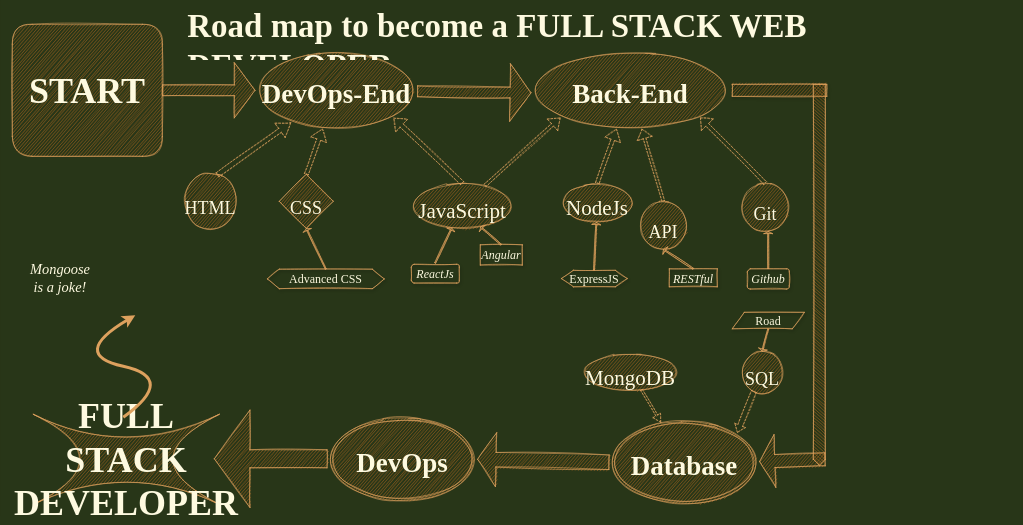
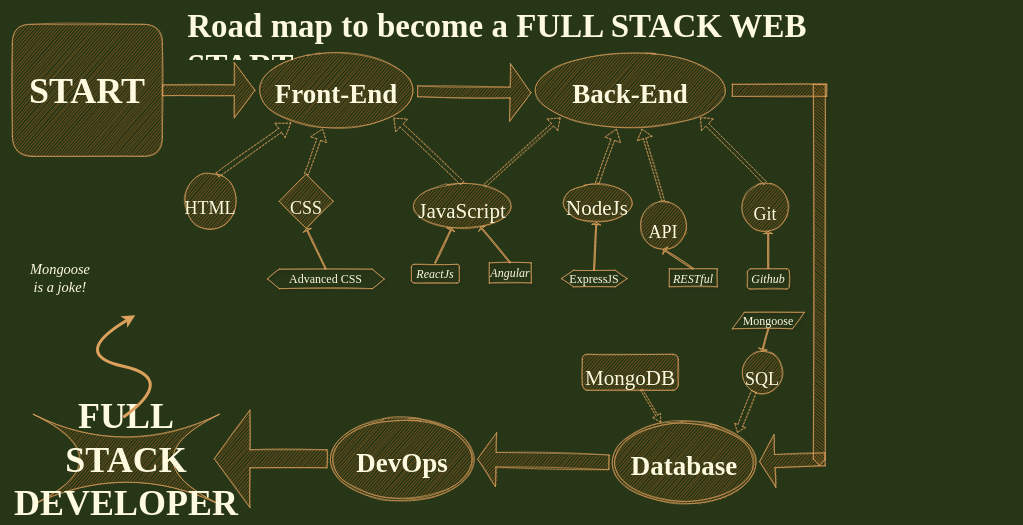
- <mxCell id="29" value="&lt;font face=&quot;Londrina Sketch&quot; data-font-src=&quot;https://fonts.googleapis.com/css?family=Londrina+Sketch&quot; style=&quot;font-size: 55px;&quot;&gt;&lt;b style=&quot;font-size: 55px;&quot;&gt;Road map to become a&amp;nbsp;&lt;span style=&quot;text-align: center; font-size: 55px;&quot;&gt;&lt;font style=&quot;font-size: 55px;&quot;&gt;FULL STACK WEB DEVELOPER&lt;/font&gt;&lt;/span&gt;&lt;/b&gt;&lt;/font&gt;" style="text;html=1;strokeColor=none;fillColor=none;spacing=5;spacingTop=-20;whiteSpace=wrap;overflow=hidden;rounded=0;sketch=0;fontColor=#FEFAE0;fontSize=55;" parent="1" vertex="1"><mxGeometry x="307.48" y="20" width="1070" height="80" as="geometry" /></mxCell>
+ <mxCell id="29" value="&lt;font face=&quot;Londrina Sketch&quot; data-font-src=&quot;https://fonts.googleapis.com/css?family=Londrina+Sketch&quot; style=&quot;font-size: 55px;&quot;&gt;&lt;b style=&quot;font-size: 55px;&quot;&gt;Road map to become a&amp;nbsp;&lt;span style=&quot;text-align: center; font-size: 55px;&quot;&gt;&lt;font style=&quot;font-size: 55px;&quot;&gt;FULL STACK WEB START&lt;/font&gt;&lt;/span&gt;&lt;/b&gt;&lt;/font&gt;" style="text;html=1;strokeColor=none;fillColor=none;spacing=5;spacingTop=-20;whiteSpace=wrap;overflow=hidden;rounded=0;sketch=0;fontColor=#FEFAE0;fontSize=55;" parent="1" vertex="1"><mxGeometry x="307.48" y="20" width="1070" height="80" as="geometry" /></mxCell>
- <mxCell id="5" value="&lt;font style=&quot;font-size: 45px&quot;&gt;DevOps-End&lt;/font&gt;" style="ellipse;whiteSpace=wrap;html=1;sketch=1;fontFamily=Cabin Sketch;fontSource=https%3A%2F%2Ffonts.googleapis.com%2Fcss%3Ffamily%3DCabin%2BSketch;fontSize=60;fontStyle=1;fillColor=#BC6C25;strokeColor=#DDA15E;fontColor=#FEFAE0;" parent="1" vertex="1"><mxGeometry x="425" y="85" width="270" height="130" as="geometry" /></mxCell>
+ <mxCell id="5" value="&lt;font style=&quot;font-size: 45px&quot;&gt;Front-End&lt;/font&gt;" style="ellipse;whiteSpace=wrap;html=1;sketch=1;fontFamily=Cabin Sketch;fontSource=https%3A%2F%2Ffonts.googleapis.com%2Fcss%3Ffamily%3DCabin%2BSketch;fontSize=60;fontStyle=1;fillColor=#BC6C25;strokeColor=#DDA15E;fontColor=#FEFAE0;" parent="1" vertex="1"><mxGeometry x="425" y="85" width="270" height="130" as="geometry" /></mxCell>
- <mxCell id="23" value="&lt;font style=&quot;font-size: 20px;&quot;&gt;&lt;i style=&quot;font-size: 20px;&quot;&gt;Angular&lt;/i&gt;&lt;/font&gt;" style="rounded=0;whiteSpace=wrap;html=1;shadow=1;sketch=1;fontFamily=Cabin Sketch;fontSource=https%3A%2F%2Ffonts.googleapis.com%2Fcss%3Ffamily%3DCabin%2BSketch;fontSize=20;fillColor=none;strokeColor=#DDA15E;fontColor=#FEFAE0;" parent="1" vertex="1"><mxGeometry x="800" y="407.5" width="70" height="33.75" as="geometry" /></mxCell>
+ <mxCell id="23" value="&lt;font style=&quot;font-size: 20px;&quot;&gt;&lt;i style=&quot;font-size: 20px;&quot;&gt;Angular&lt;/i&gt;&lt;/font&gt;" style="rounded=0;whiteSpace=wrap;html=1;shadow=1;sketch=1;fontFamily=Cabin Sketch;fontSource=https%3A%2F%2Ffonts.googleapis.com%2Fcss%3Ffamily%3DCabin%2BSketch;fontSize=20;fillColor=none;strokeColor=#DDA15E;fontColor=#FEFAE0;" parent="1" vertex="1"><mxGeometry x="815" y="437.5" width="70" height="33.75" as="geometry" /></mxCell>
- <mxCell id="28" value="&lt;font style=&quot;font-size: 20px;&quot;&gt;Road&lt;/font&gt;" style="shape=parallelogram;perimeter=parallelogramPerimeter;whiteSpace=wrap;html=1;fixedSize=1;shadow=1;sketch=1;fillColor=none;fontFamily=Cabin Sketch;fontSource=https%3A%2F%2Ffonts.googleapis.com%2Fcss%3Ffamily%3DCabin%2BSketch;fontSize=20;strokeColor=#DDA15E;fontColor=#FEFAE0;" parent="1" vertex="1"><mxGeometry x="1220.01" y="520" width="120" height="27.5" as="geometry" /></mxCell>
+ <mxCell id="28" value="&lt;font style=&quot;font-size: 20px;&quot;&gt;Mongoose&lt;/font&gt;" style="shape=parallelogram;perimeter=parallelogramPerimeter;whiteSpace=wrap;html=1;fixedSize=1;shadow=1;sketch=1;fillColor=none;fontFamily=Cabin Sketch;fontSource=https%3A%2F%2Ffonts.googleapis.com%2Fcss%3Ffamily%3DCabin%2BSketch;fontSize=20;strokeColor=#DDA15E;fontColor=#FEFAE0;" parent="1" vertex="1"><mxGeometry x="1220.01" y="520" width="120" height="27.5" as="geometry" /></mxCell>
- <mxCell id="22" value="&lt;font style=&quot;font-size: 35px&quot;&gt;MongoDB&lt;/font&gt;" style="ellipse;whiteSpace=wrap;html=1;sketch=1;fontFamily=Cabin Sketch;fontSource=https%3A%2F%2Ffonts.googleapis.com%2Fcss%3Ffamily%3DCabin%2BSketch;fontSize=60;fillColor=#BC6C25;strokeColor=#DDA15E;fontColor=#FEFAE0;" parent="1" vertex="1"><mxGeometry x="970" y="590" width="160" height="60" as="geometry" /></mxCell>
+ <mxCell id="22" value="&lt;font style=&quot;font-size: 35px&quot;&gt;MongoDB&lt;/font&gt;" style="whiteSpace=wrap;html=1;sketch=1;fontFamily=Cabin Sketch;fontSource=https%3A%2F%2Ffonts.googleapis.com%2Fcss%3Ffamily%3DCabin%2BSketch;fontSize=60;fillColor=#BC6C25;strokeColor=#DDA15E;fontColor=#FEFAE0;rounded=1;" parent="1" vertex="1"><mxGeometry x="970" y="590" width="160" height="60" as="geometry" /></mxCell>
